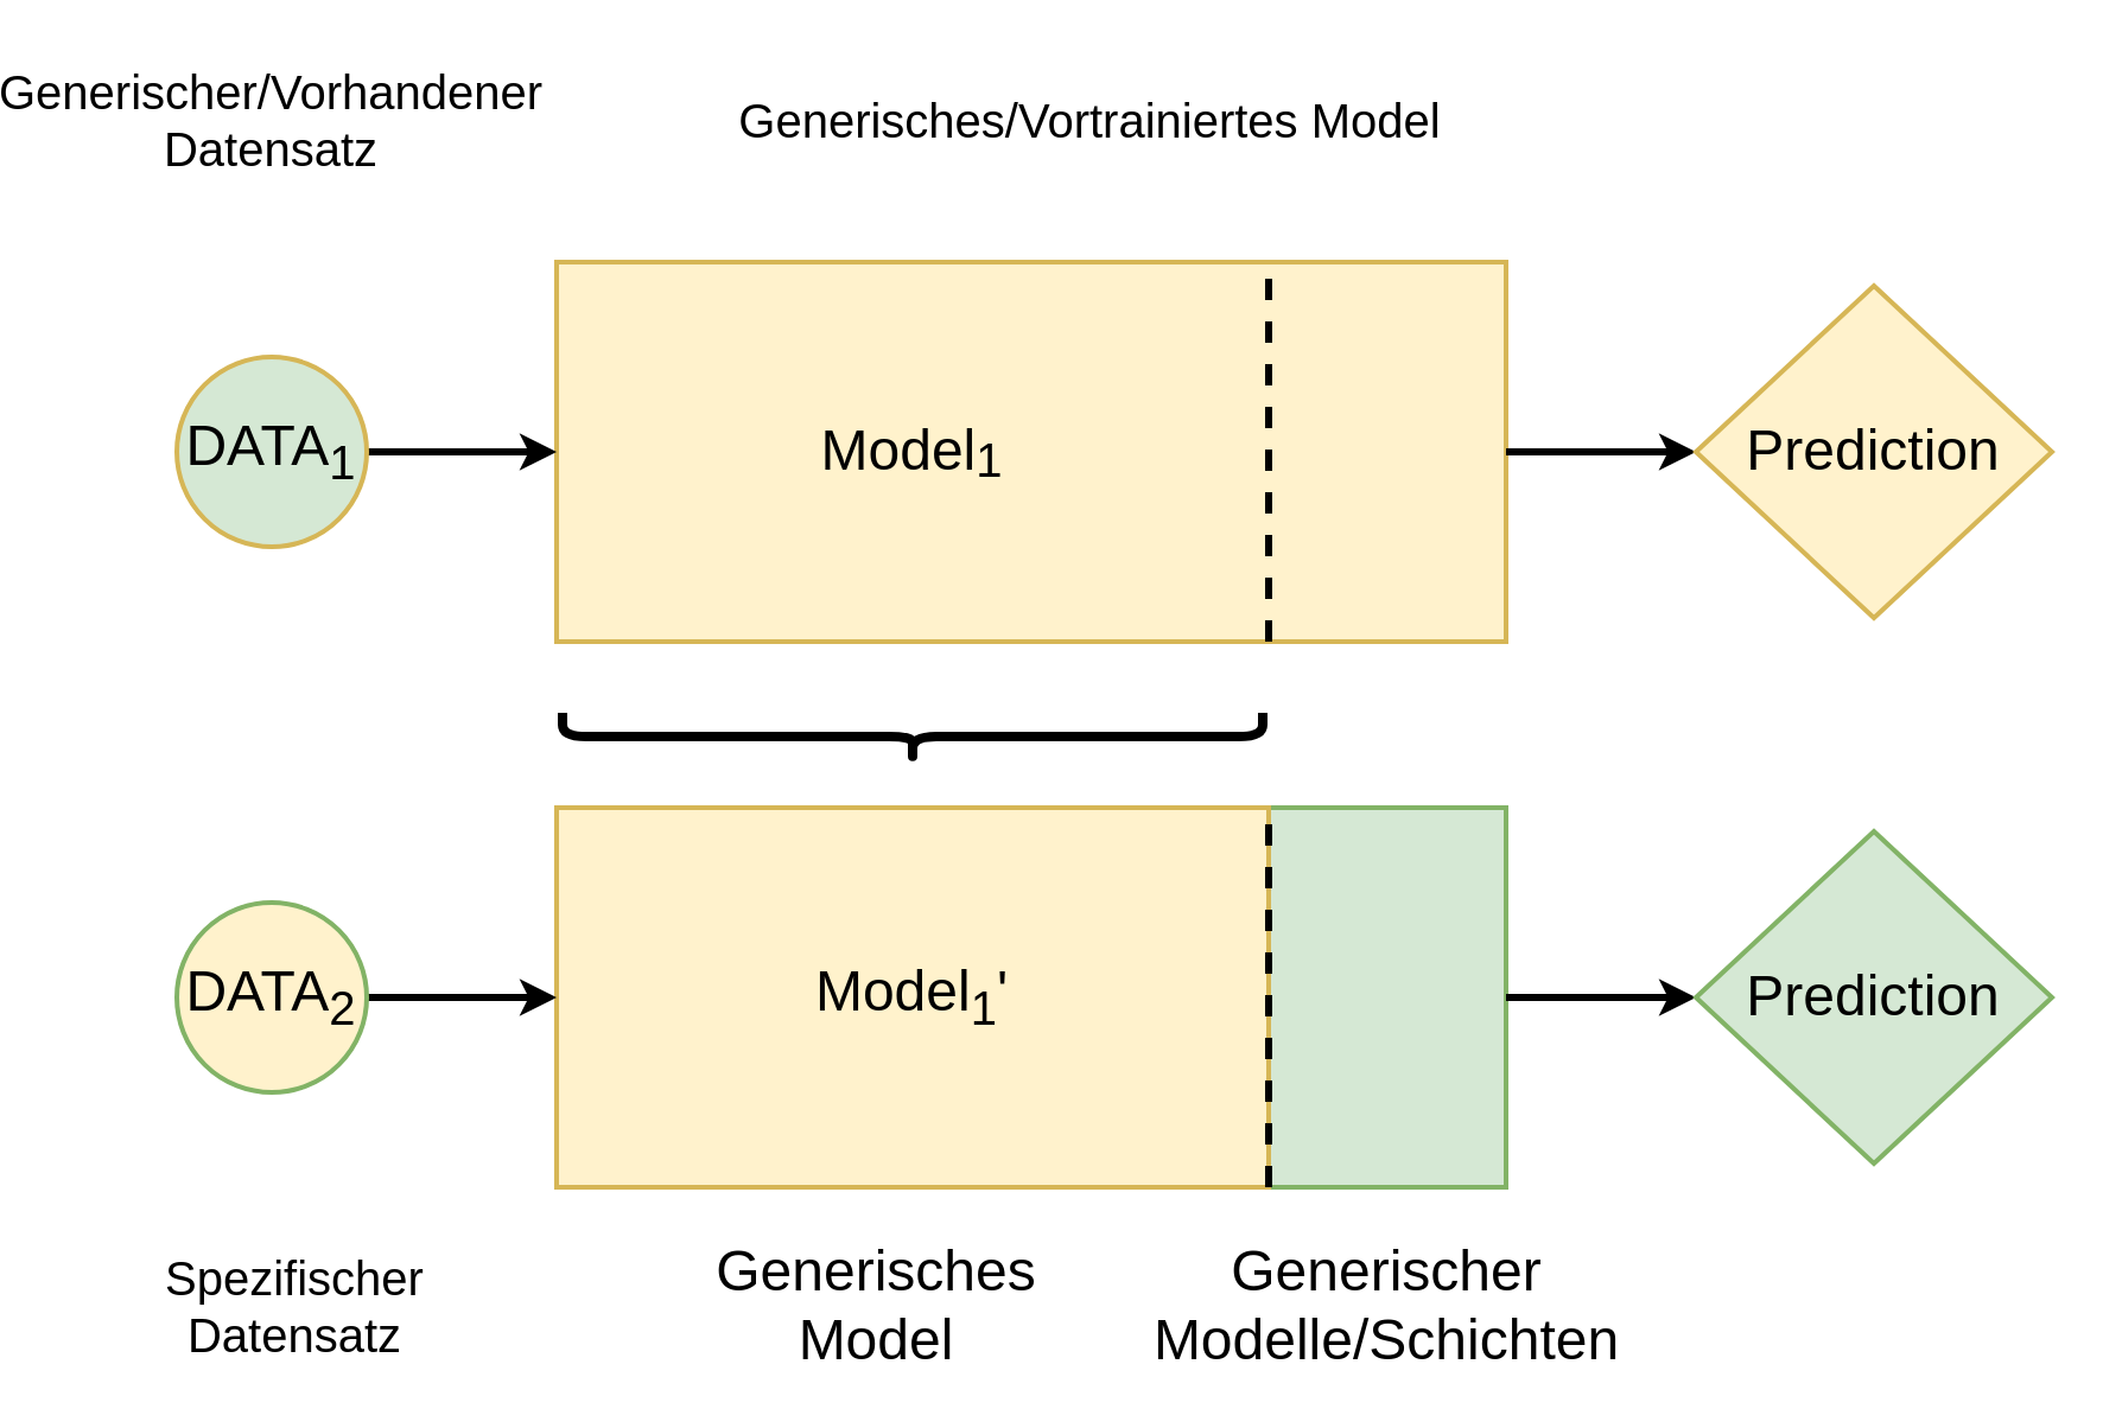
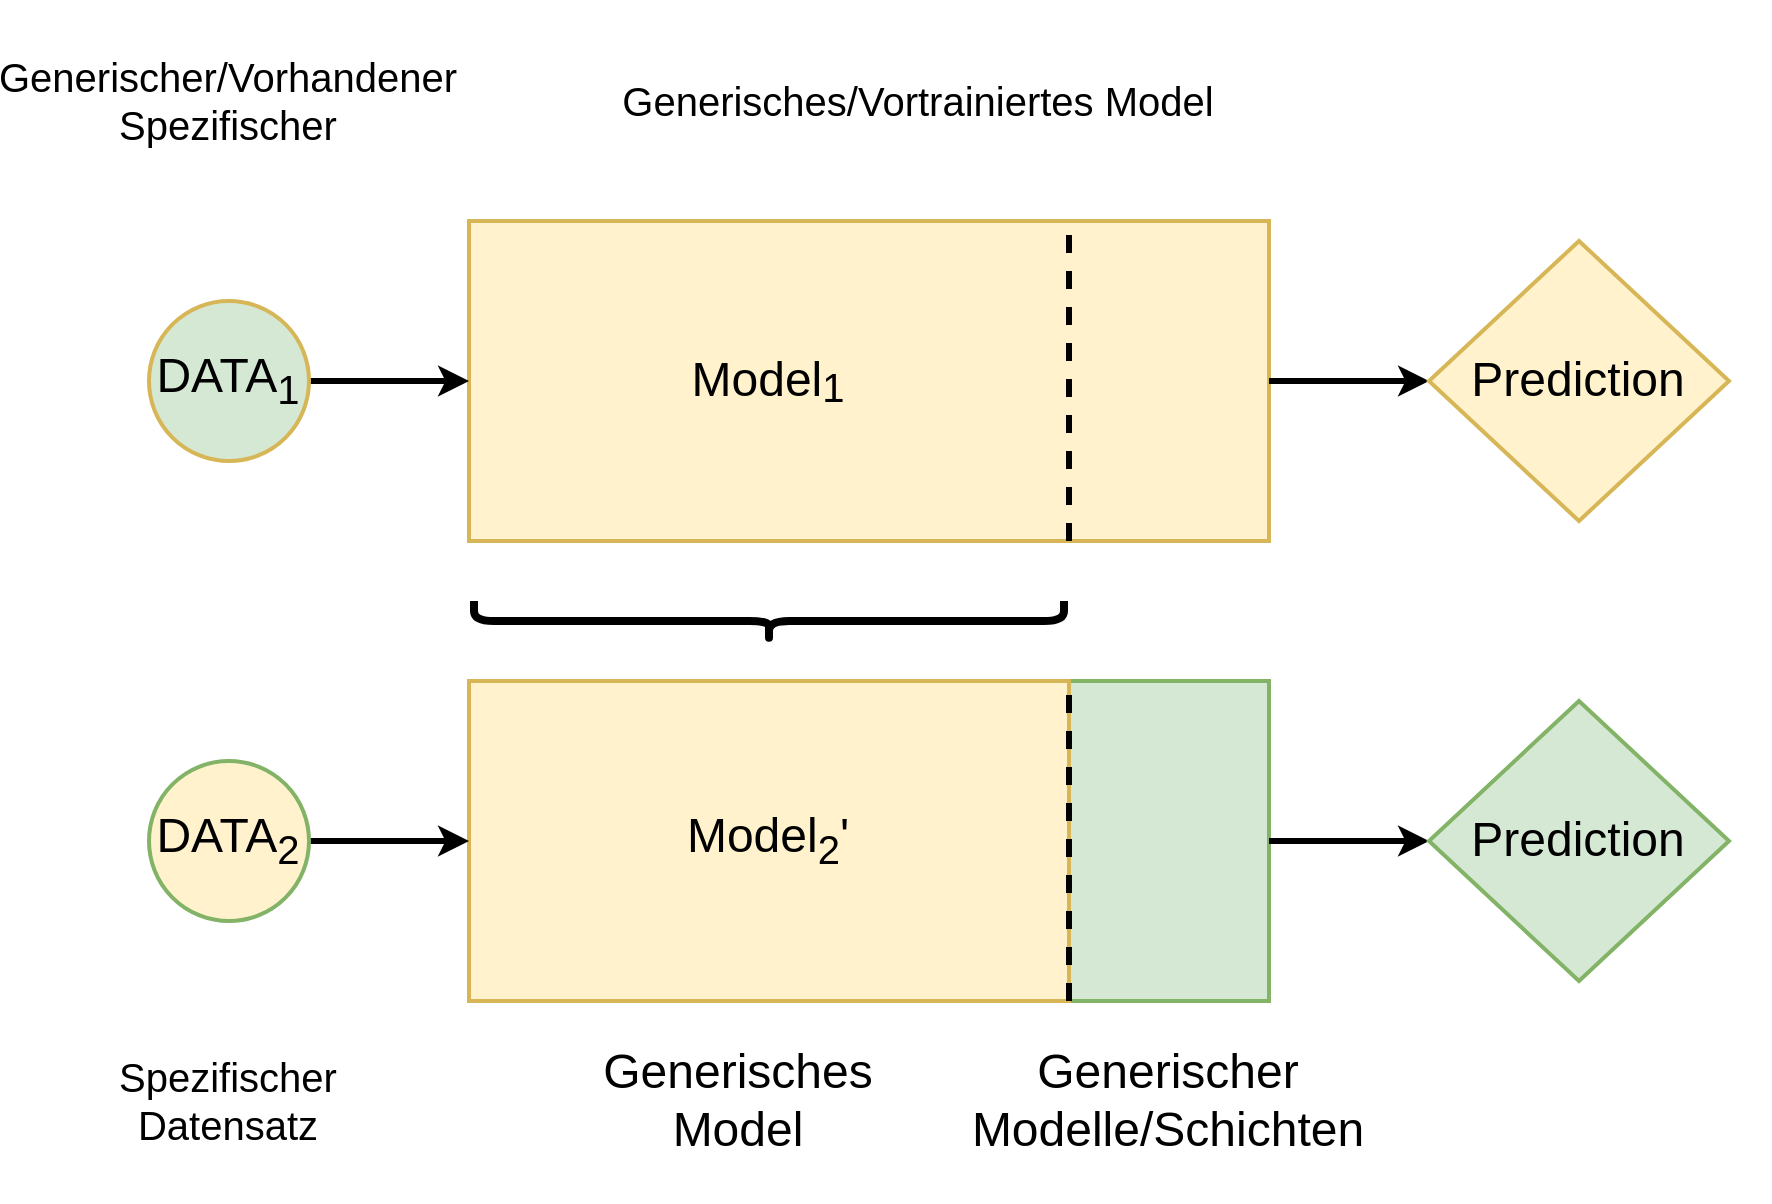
- <mxCell id="12" value="&lt;font style=&quot;font-size: 20px&quot;&gt;Generischer/Vorhandener Datensatz&lt;/font&gt;" style="text;html=1;strokeColor=none;fillColor=none;align=center;verticalAlign=middle;whiteSpace=wrap;rounded=0;" vertex="1" parent="1"><mxGeometry x="20" y="20" width="150" height="60" as="geometry" /></mxCell>
+ <mxCell id="12" value="&lt;font style=&quot;font-size: 20px&quot;&gt;Generischer/Vorhandener Spezifischer&lt;/font&gt;" style="text;html=1;strokeColor=none;fillColor=none;align=center;verticalAlign=middle;whiteSpace=wrap;rounded=0;" vertex="1" parent="1"><mxGeometry x="20" y="20" width="150" height="60" as="geometry" /></mxCell>
- <mxCell id="18" value="&lt;font style=&quot;font-size: 24px&quot;&gt;Model&lt;sub&gt;1&lt;/sub&gt;&lt;/font&gt;&lt;font style=&quot;font-size: 24px&quot;&gt;'&lt;/font&gt;" style="text;html=1;strokeColor=none;fillColor=none;align=center;verticalAlign=middle;whiteSpace=wrap;rounded=0;" vertex="1" parent="1"><mxGeometry x="255" y="400" width="220" height="40" as="geometry" /></mxCell>
+ <mxCell id="18" value="&lt;font style=&quot;font-size: 24px&quot;&gt;Model&lt;sub&gt;2&lt;/sub&gt;&lt;/font&gt;&lt;font style=&quot;font-size: 24px&quot;&gt;'&lt;/font&gt;" style="text;html=1;strokeColor=none;fillColor=none;align=center;verticalAlign=middle;whiteSpace=wrap;rounded=0;" vertex="1" parent="1"><mxGeometry x="255" y="400" width="220" height="40" as="geometry" /></mxCell>
- <mxCell id="20" value="&lt;font style=&quot;font-size: 20px&quot;&gt;Spezifischer Datensatz&lt;/font&gt;" style="text;html=1;strokeColor=none;fillColor=none;align=center;verticalAlign=middle;whiteSpace=wrap;rounded=0;" vertex="1" parent="1"><mxGeometry x="30" y="520" width="150" height="60" as="geometry" /></mxCell>
+ <mxCell id="20" value="&lt;font style=&quot;font-size: 20px&quot;&gt;Spezifischer Datensatz&lt;/font&gt;" style="text;html=1;strokeColor=none;fillColor=none;align=center;verticalAlign=middle;whiteSpace=wrap;rounded=0;" vertex="1" parent="1"><mxGeometry x="20" y="520" width="150" height="60" as="geometry" /></mxCell>
